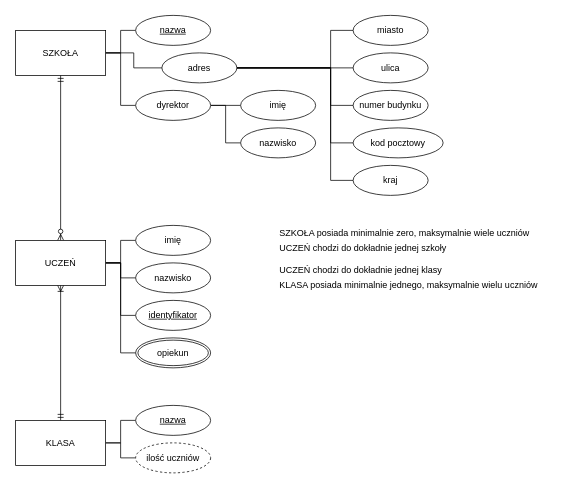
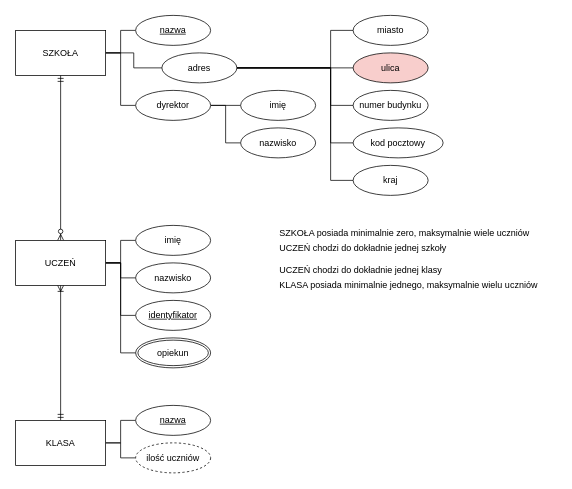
- <mxCell id="15" value="ulica" style="ellipse;whiteSpace=wrap;html=1;" vertex="1" parent="1"><mxGeometry x="470" y="70" width="100" height="40" as="geometry" /></mxCell>
+ <mxCell id="15" value="ulica" style="ellipse;whiteSpace=wrap;html=1;fillColor=#f8cecc;" vertex="1" parent="1"><mxGeometry x="470" y="70" width="100" height="40" as="geometry" /></mxCell>
